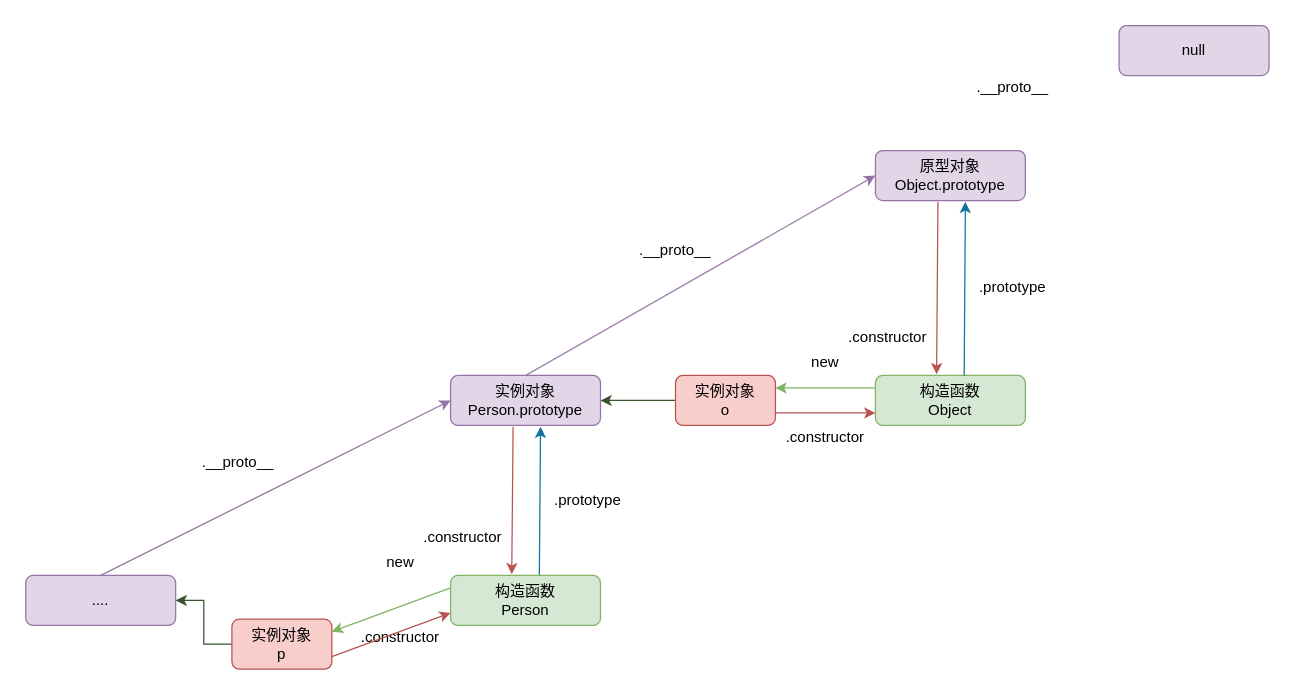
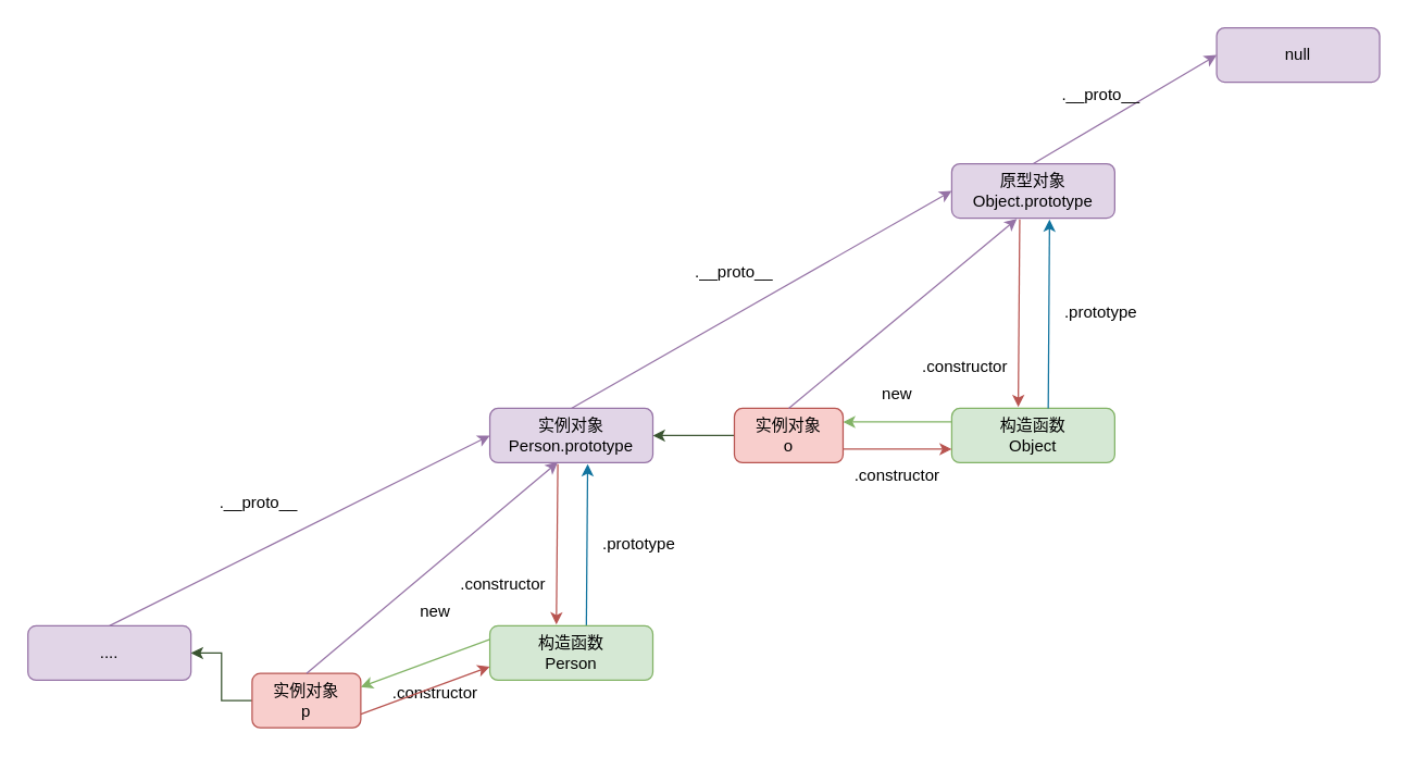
+ <mxCell id="34" value="" style="endArrow=classic;html=1;exitX=0.5;exitY=0;exitDx=0;exitDy=0;entryX=0;entryY=0.5;entryDx=0;entryDy=0;fillColor=#e1d5e7;strokeColor=#9673a6;" parent="1" source="12" target="33" edge="1"><mxGeometry width="50" height="50" relative="1" as="geometry"><mxPoint x="430" y="310" as="sourcePoint" /><mxPoint x="710" y="150" as="targetPoint" /></mxGeometry></mxCell>
+ <mxCell id="23" value="" style="endArrow=classic;html=1;rounded=0;entryX=0.4;entryY=1.013;entryDx=0;entryDy=0;exitX=0.5;exitY=0;exitDx=0;exitDy=0;entryPerimeter=0;fillColor=#e1d5e7;strokeColor=#9673a6;" parent="1" source="22" target="12" edge="1"><mxGeometry width="50" height="50" relative="1" as="geometry"><mxPoint x="460" y="320" as="sourcePoint" /><mxPoint x="510" y="270" as="targetPoint" /></mxGeometry></mxCell>
+ <mxCell id="32" value="" style="endArrow=classic;html=1;rounded=0;exitX=0.5;exitY=0;exitDx=0;exitDy=0;entryX=0.417;entryY=0.988;entryDx=0;entryDy=0;entryPerimeter=0;fillColor=#e1d5e7;strokeColor=#9673a6;" parent="1" source="31" target="5" edge="1"><mxGeometry width="50" height="50" relative="1" as="geometry"><mxPoint x="290" y="410" as="sourcePoint" /><mxPoint x="410" y="350" as="targetPoint" /></mxGeometry></mxCell>
